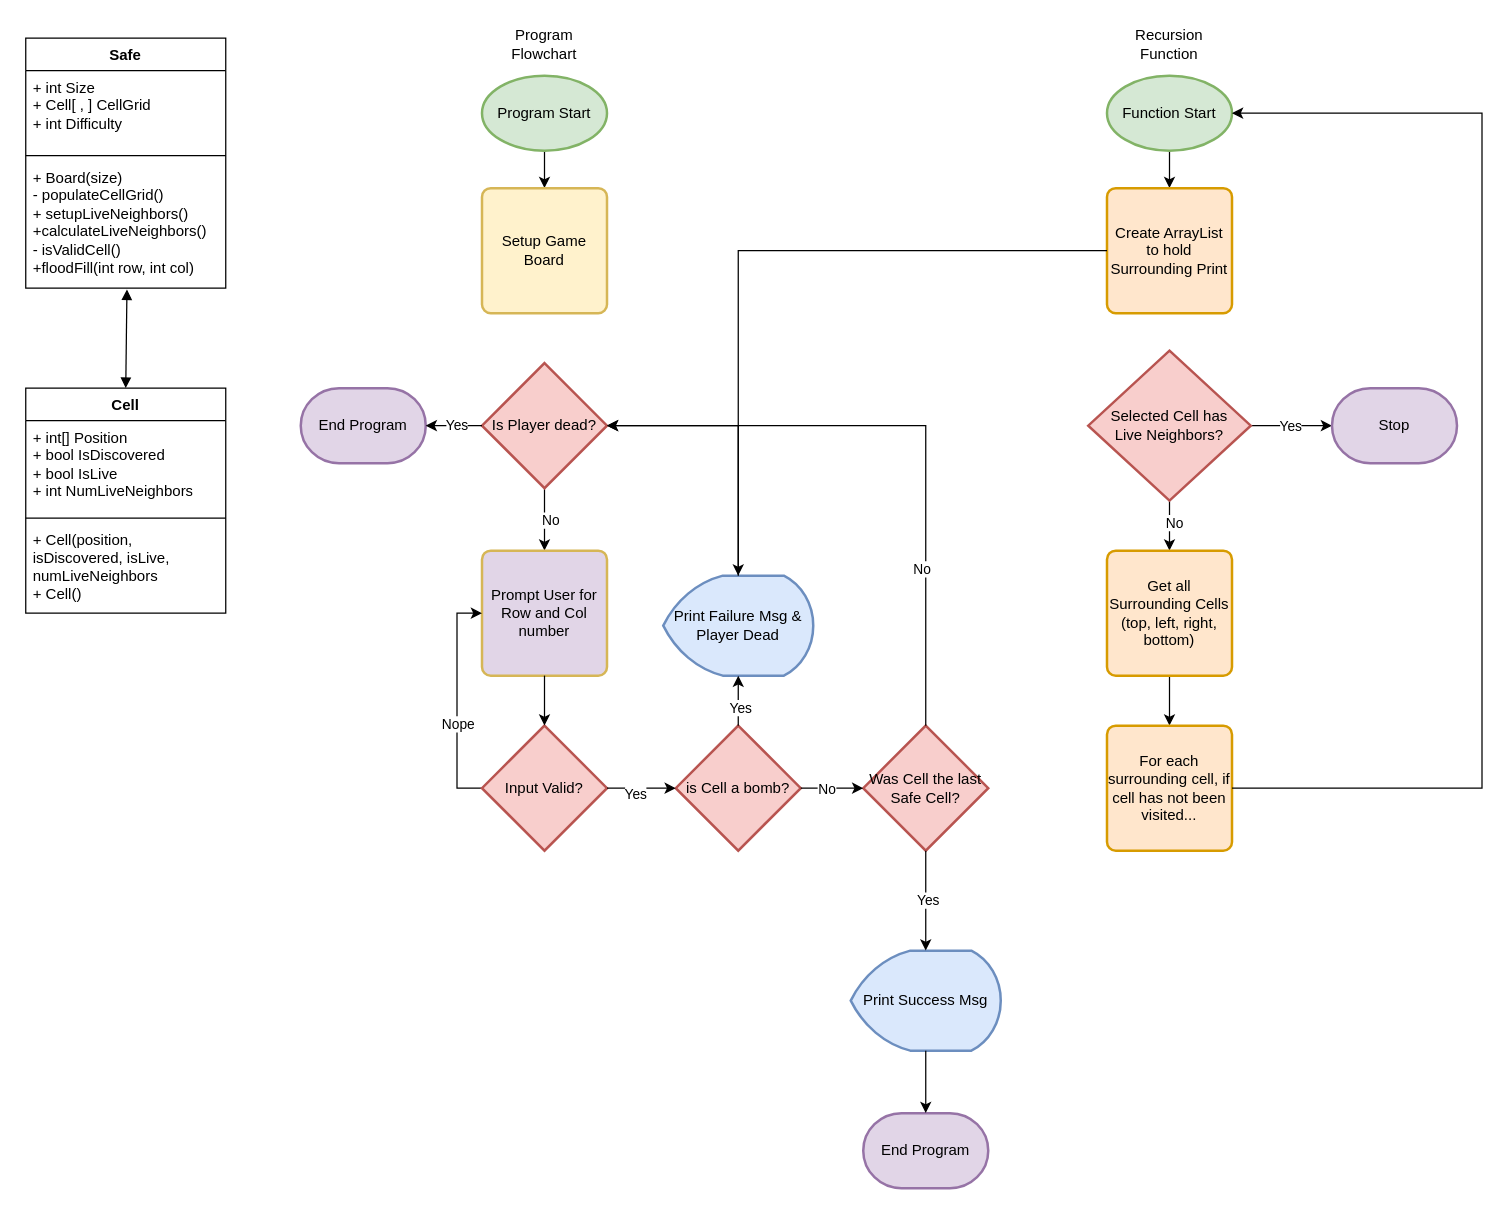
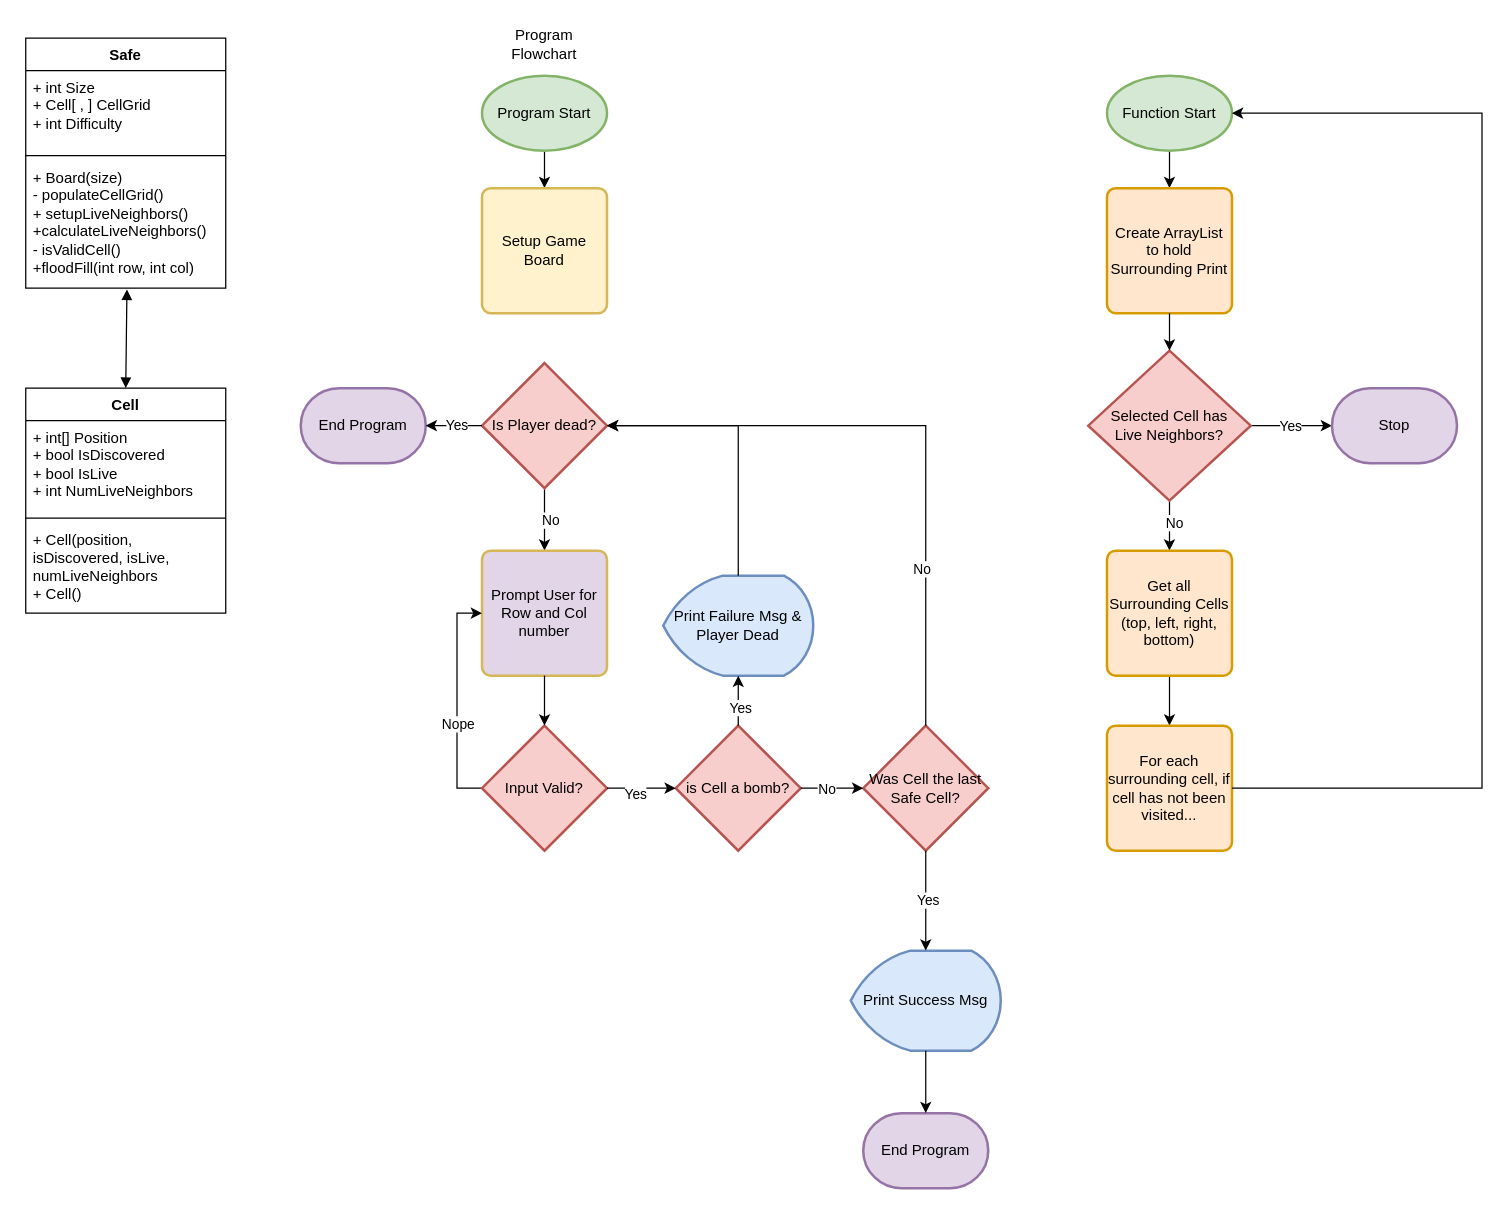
- <mxCell id="57" value="Recursion Function" style="text;html=1;strokeColor=none;fillColor=none;align=center;verticalAlign=middle;whiteSpace=wrap;rounded=0;" vertex="1" parent="1"><mxGeometry x="905" width="60" height="30" as="geometry" y="20" /></mxCell>
- <mxCell id="51" style="edgeStyle=orthogonalEdgeStyle;rounded=0;orthogonalLoop=1;jettySize=auto;html=1;" edge="1" parent="1" source="45" target="28"><mxGeometry relative="1" as="geometry" /></mxCell>
+ <mxCell id="51" style="edgeStyle=orthogonalEdgeStyle;rounded=0;orthogonalLoop=1;jettySize=auto;html=1;entryX=0.5;entryY=0;entryDx=0;entryDy=0;entryPerimeter=0;" edge="1" parent="1" source="45" target="50"><mxGeometry relative="1" as="geometry" /></mxCell>
